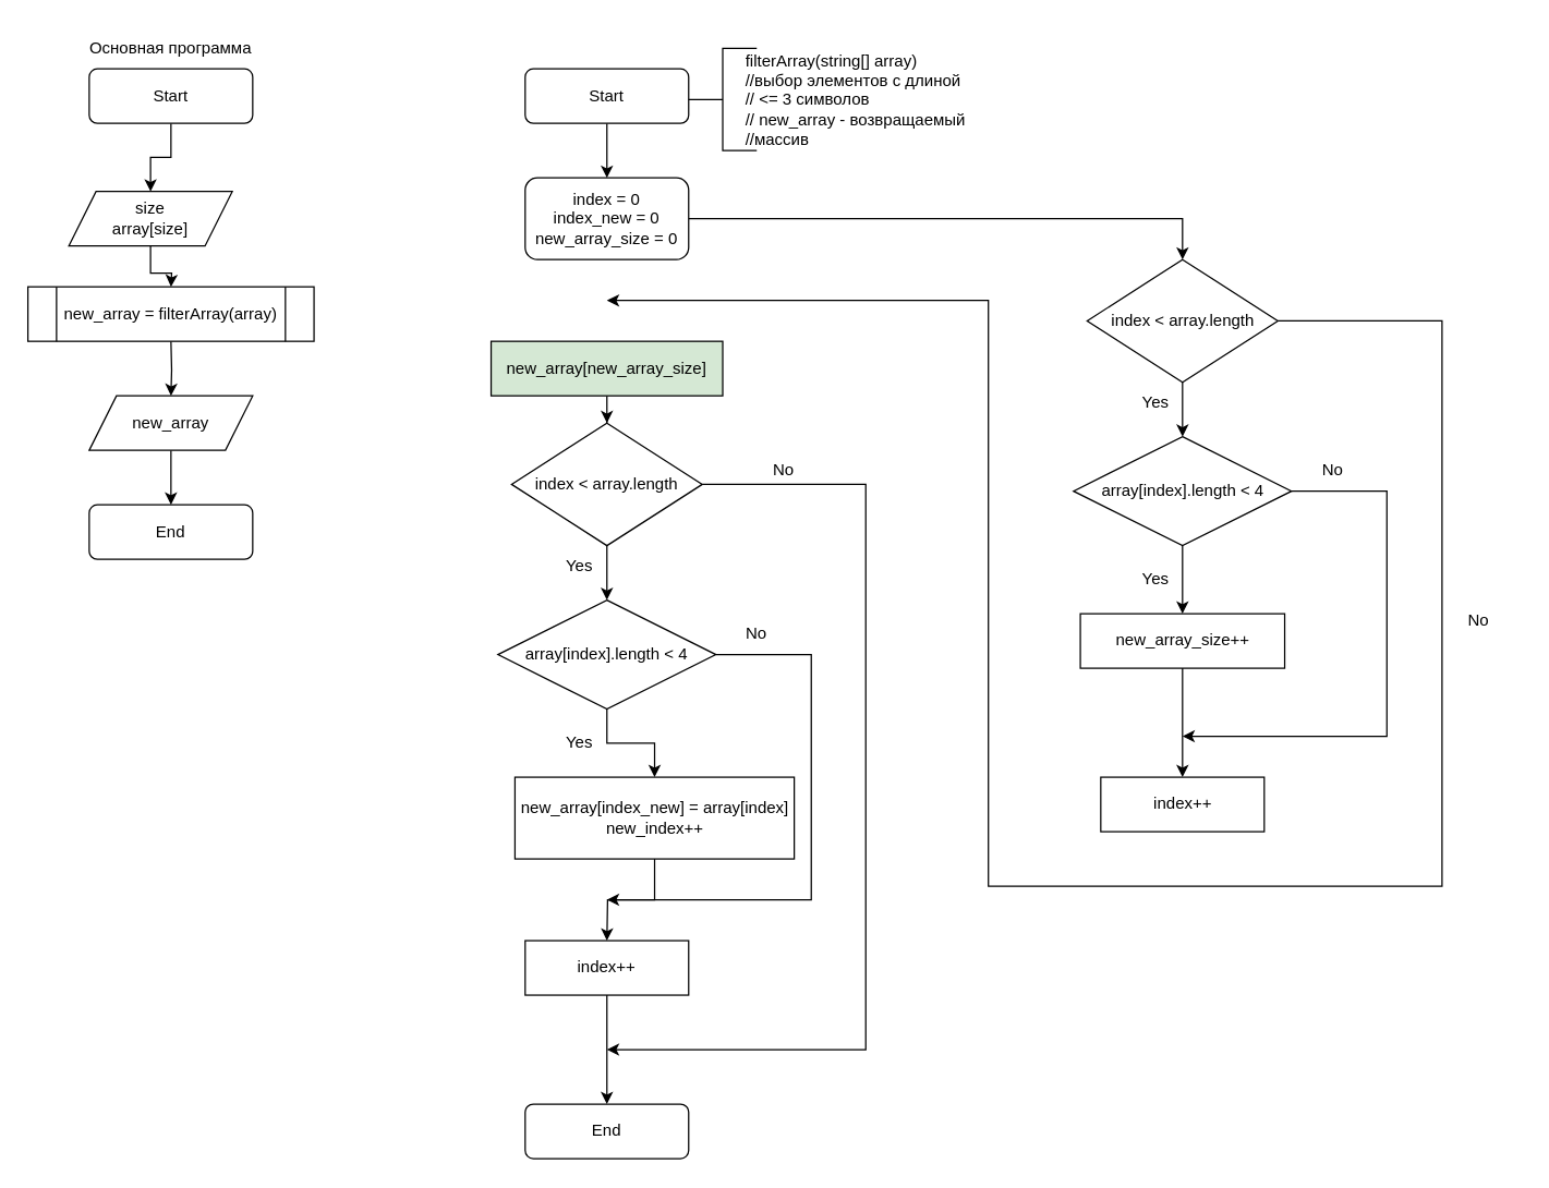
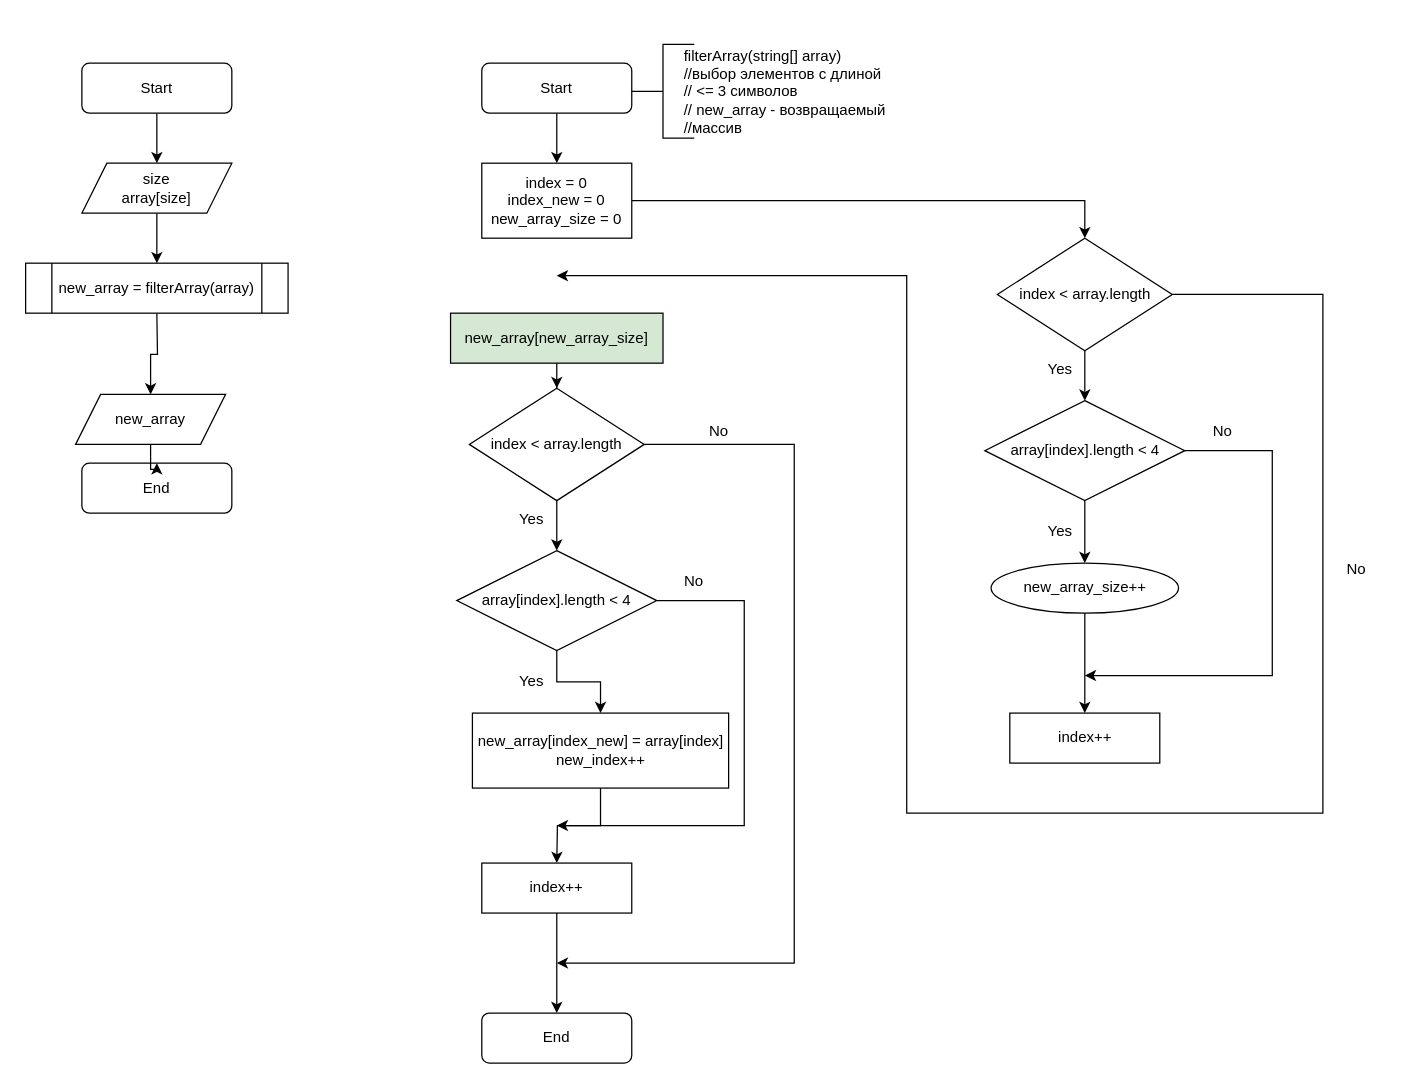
- <mxCell id="10" value="Основная программа" style="text;html=1;strokeColor=none;fillColor=none;align=center;verticalAlign=middle;whiteSpace=wrap;rounded=0;" vertex="1" parent="1"><mxGeometry x="55" y="20" width="140" height="30" as="geometry" /></mxCell>
- <mxCell id="6" value="size&lt;br&gt;array[size]" style="shape=parallelogram;perimeter=parallelogramPerimeter;whiteSpace=wrap;html=1;fixedSize=1;" vertex="1" parent="1"><mxGeometry x="50" y="140" width="120" height="40" as="geometry" /></mxCell>
+ <mxCell id="6" value="size&lt;br&gt;array[size]" style="shape=parallelogram;perimeter=parallelogramPerimeter;whiteSpace=wrap;html=1;fixedSize=1;" vertex="1" parent="1"><mxGeometry x="65" y="130" width="120" height="40" as="geometry" /></mxCell>
- <mxCell id="15" value="index = 0&lt;br&gt;index_new = 0&lt;br&gt;new_array_size = 0" style="whiteSpace=wrap;html=1;rounded=1;" vertex="1" parent="1"><mxGeometry x="385" y="130" width="120" height="60" as="geometry" /></mxCell>
+ <mxCell id="15" value="index = 0&lt;br&gt;index_new = 0&lt;br&gt;new_array_size = 0" style="rounded=0;whiteSpace=wrap;html=1;" vertex="1" parent="1"><mxGeometry x="385" y="130" width="120" height="60" as="geometry" /></mxCell>
- <mxCell id="9" value="new_array" style="shape=parallelogram;perimeter=parallelogramPerimeter;whiteSpace=wrap;html=1;fixedSize=1;" vertex="1" parent="1"><mxGeometry x="65" y="290" width="120" height="40" as="geometry" /></mxCell>
+ <mxCell id="9" value="new_array" style="shape=parallelogram;perimeter=parallelogramPerimeter;whiteSpace=wrap;html=1;fixedSize=1;" vertex="1" parent="1"><mxGeometry x="60" y="315" width="120" height="40" as="geometry" /></mxCell>
- <mxCell id="41" value="new_array_size++" style="whiteSpace=wrap;html=1;" vertex="1" parent="1"><mxGeometry x="792.5" y="450" width="150" height="40" as="geometry" /></mxCell>
+ <mxCell id="41" value="new_array_size++" style="ellipse;whiteSpace=wrap;html=1;" vertex="1" parent="1"><mxGeometry x="792.5" y="450" width="150" height="40" as="geometry" /></mxCell>
